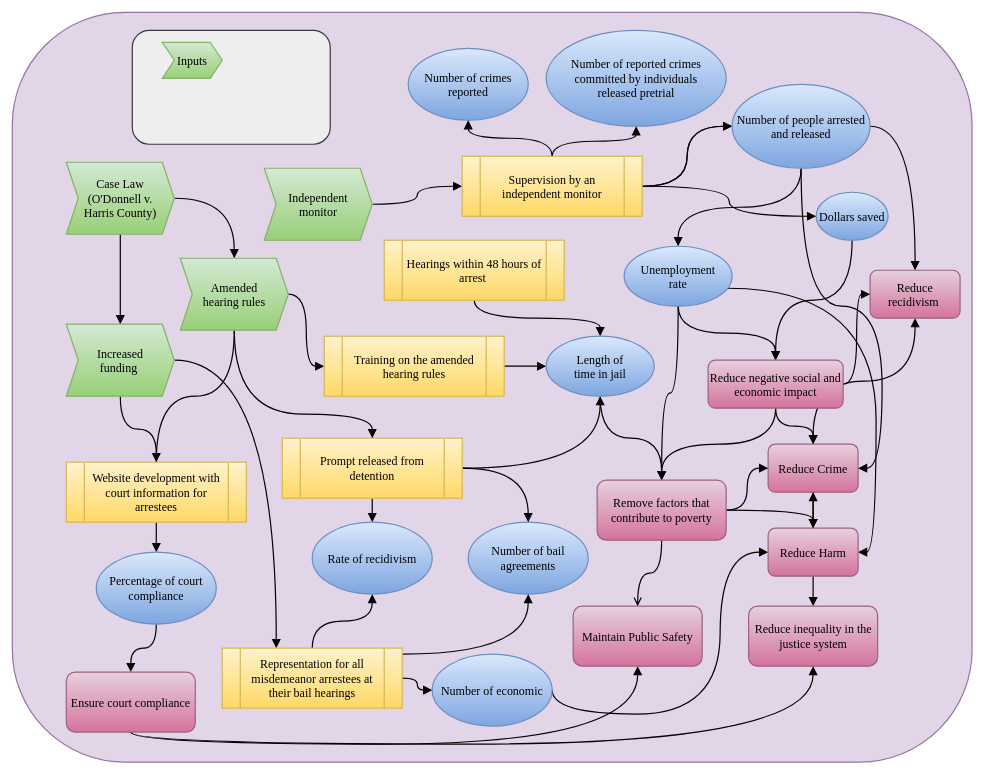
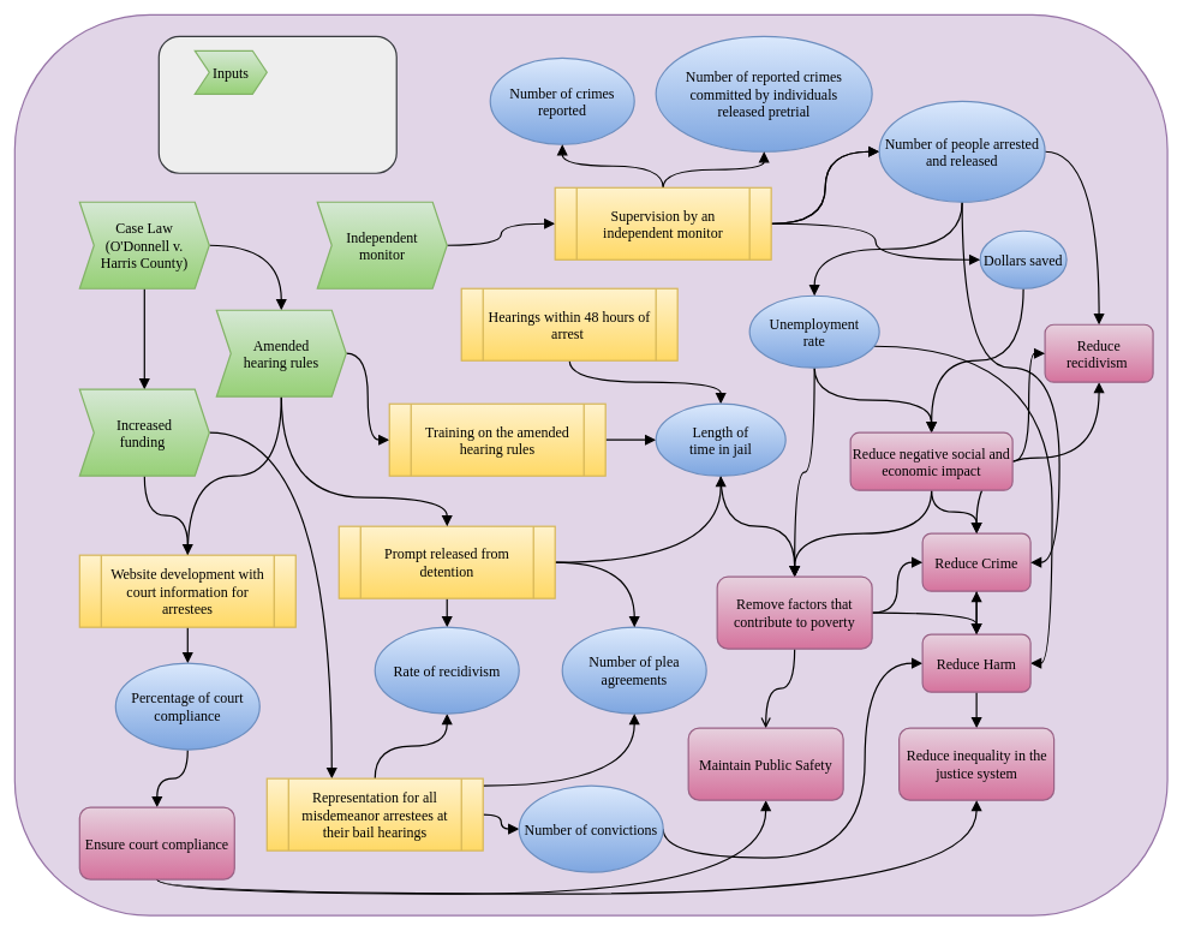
- <mxCell id="5" value="&lt;p style=&quot;line-height: 120%;&quot; class=&quot;MsoNormal&quot;&gt;Case Law &lt;br&gt;(O'Donnell v. &lt;br&gt;Harris County)&lt;/p&gt;" style="shape=step;perimeter=stepPerimeter;whiteSpace=wrap;html=1;fixedSize=1;fontFamily=Georgia;fontSize=20;fillColor=#d5e8d4;gradientColor=#97d077;strokeColor=#82b366;strokeWidth=2;" vertex="1" parent="1"><mxGeometry x="110" y="270" width="180" height="120" as="geometry" /></mxCell>
+ <mxCell id="5" value="&lt;p style=&quot;line-height: 120%;&quot; class=&quot;MsoNormal&quot;&gt;Case Law &lt;br&gt;(O'Donnell v. &lt;br&gt;Harris County)&lt;/p&gt;" style="shape=step;perimeter=stepPerimeter;whiteSpace=wrap;html=1;fixedSize=1;fontFamily=Georgia;fontSize=20;fillColor=#d5e8d4;gradientColor=#97d077;strokeColor=#82b366;strokeWidth=2;" vertex="1" parent="1"><mxGeometry x="110" y="280" width="180" height="120" as="geometry" /></mxCell>
- <mxCell id="12" value="&lt;p class=&quot;MsoNormal&quot;&gt;Number of bail agreements&lt;/p&gt;" style="ellipse;whiteSpace=wrap;html=1;fontFamily=Georgia;fontSize=20;fillColor=#dae8fc;gradientColor=#7ea6e0;strokeColor=#6c8ebf;strokeWidth=2;" vertex="1" parent="1"><mxGeometry x="780" y="870" width="200" height="120" as="geometry" /></mxCell>
+ <mxCell id="12" value="&lt;p class=&quot;MsoNormal&quot;&gt;Number of plea agreements&lt;/p&gt;" style="ellipse;whiteSpace=wrap;html=1;fontFamily=Georgia;fontSize=20;fillColor=#dae8fc;gradientColor=#7ea6e0;strokeColor=#6c8ebf;strokeWidth=2;" vertex="1" parent="1"><mxGeometry x="780" y="870" width="200" height="120" as="geometry" /></mxCell>
- <mxCell id="70" value="&lt;p class=&quot;MsoNormal&quot;&gt;Number of economic&lt;/p&gt;" style="ellipse;whiteSpace=wrap;html=1;fontFamily=Georgia;fontSize=20;fillColor=#dae8fc;gradientColor=#7ea6e0;strokeColor=#6c8ebf;strokeWidth=2;" vertex="1" parent="1"><mxGeometry x="720" y="1090" width="200" height="120" as="geometry" /></mxCell>
+ <mxCell id="70" value="&lt;p class=&quot;MsoNormal&quot;&gt;Number of convictions&lt;/p&gt;" style="ellipse;whiteSpace=wrap;html=1;fontFamily=Georgia;fontSize=20;fillColor=#dae8fc;gradientColor=#7ea6e0;strokeColor=#6c8ebf;strokeWidth=2;" vertex="1" parent="1"><mxGeometry x="720" y="1090" width="200" height="120" as="geometry" /></mxCell>
